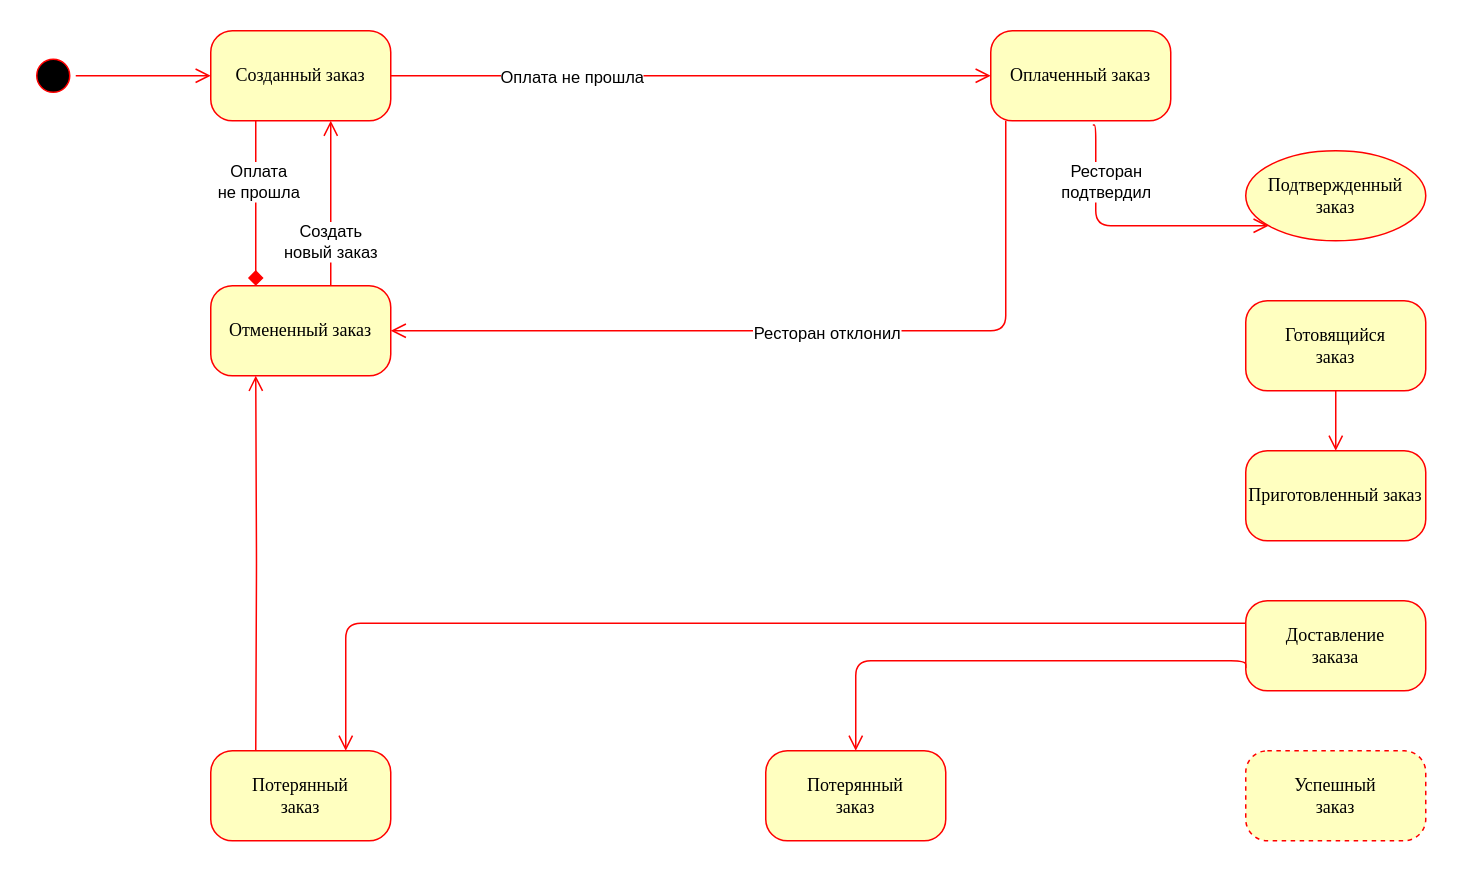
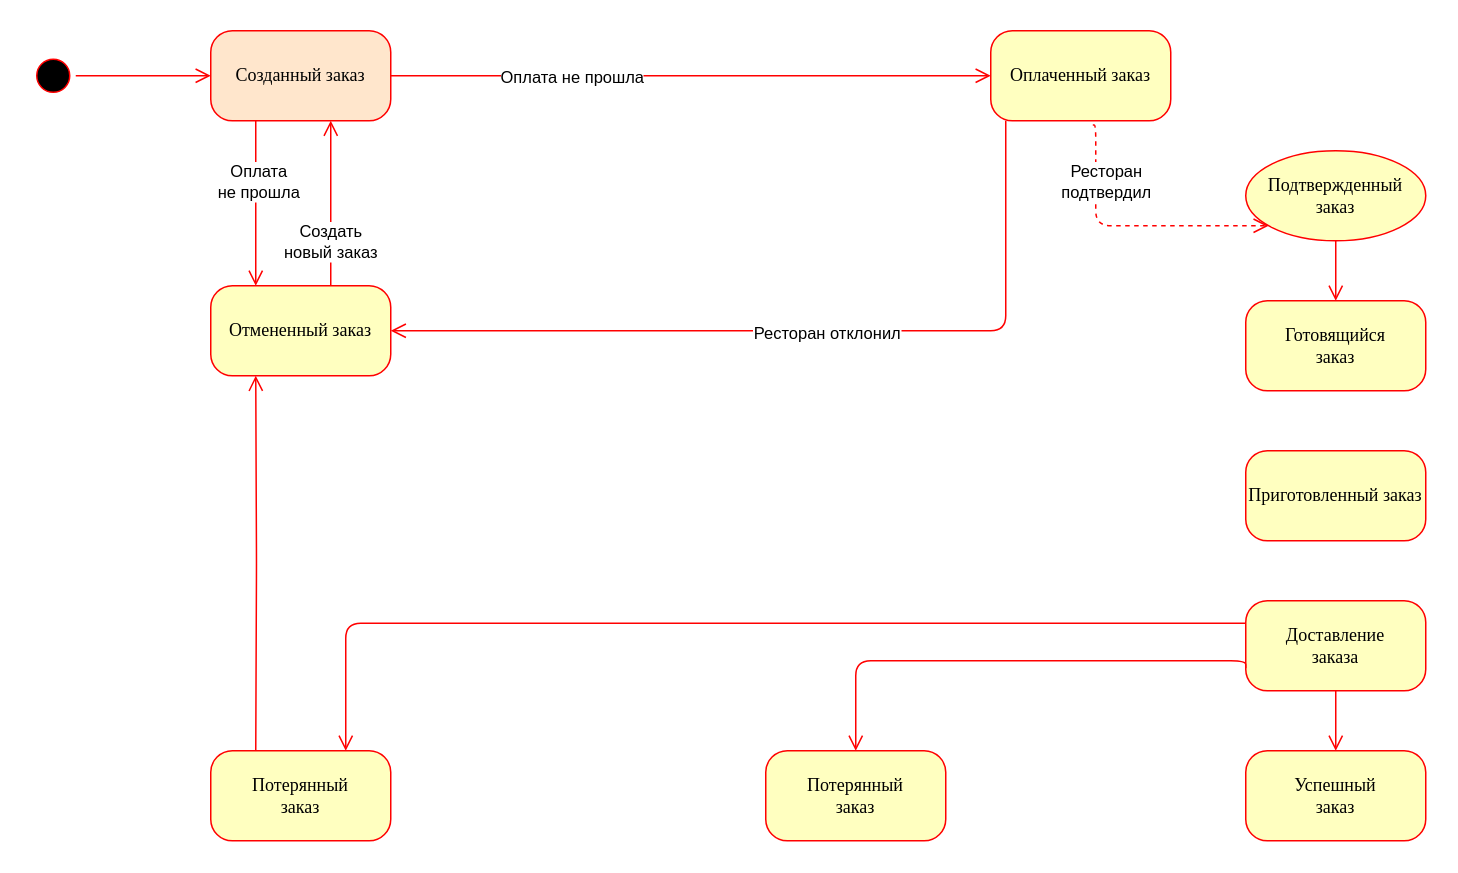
- <mxCell id="4" value="Созданный заказ" style="rounded=1;whiteSpace=wrap;html=1;arcSize=24;fillColor=#ffffc0;strokeColor=#ff0000;shadow=0;comic=0;labelBackgroundColor=none;fontFamily=Verdana;fontSize=12;fontColor=#000000;align=center;" parent="1" vertex="1"><mxGeometry x="140" y="20" width="120" height="60" as="geometry" /></mxCell>
+ <mxCell id="4" value="Созданный заказ" style="rounded=1;whiteSpace=wrap;html=1;arcSize=24;fillColor=#ffe6cc;strokeColor=#ff0000;shadow=0;comic=0;labelBackgroundColor=none;fontFamily=Verdana;fontSize=12;fontColor=#000000;align=center;" parent="1" vertex="1"><mxGeometry x="140" y="20" width="120" height="60" as="geometry" /></mxCell>
- <mxCell id="16" style="edgeStyle=orthogonalEdgeStyle;html=1;labelBackgroundColor=none;endArrow=open;endSize=8;strokeColor=#ff0000;fontFamily=Verdana;fontSize=12;align=left;exitX=0.567;exitY=1.048;exitDx=0;exitDy=0;exitPerimeter=0;" edge="1" parent="1" source="5" target="15"><mxGeometry relative="1" as="geometry"><mxPoint x="680" y="90" as="sourcePoint" /><mxPoint x="270" y="230" as="targetPoint" /><Array as="points"><mxPoint x="730" y="83" /><mxPoint x="730" y="150" /></Array></mxGeometry></mxCell>
+ <mxCell id="16" style="edgeStyle=orthogonalEdgeStyle;html=1;labelBackgroundColor=none;endArrow=open;endSize=8;strokeColor=#ff0000;fontFamily=Verdana;fontSize=12;align=left;exitX=0.567;exitY=1.048;exitDx=0;exitDy=0;exitPerimeter=0;dashed=1;" edge="1" parent="1" source="5" target="15"><mxGeometry relative="1" as="geometry"><mxPoint x="680" y="90" as="sourcePoint" /><mxPoint x="270" y="230" as="targetPoint" /><Array as="points"><mxPoint x="730" y="83" /><mxPoint x="730" y="150" /></Array></mxGeometry></mxCell>
+ <mxCell id="20" style="edgeStyle=orthogonalEdgeStyle;html=1;exitX=0.5;exitY=1;labelBackgroundColor=none;endArrow=open;endSize=8;strokeColor=#ff0000;fontFamily=Verdana;fontSize=12;align=left;exitDx=0;exitDy=0;entryX=0.5;entryY=0;entryDx=0;entryDy=0;" edge="1" parent="1" source="15" target="18"><mxGeometry relative="1" as="geometry"><mxPoint x="780" y="200" as="sourcePoint" /><mxPoint x="780" y="280" as="targetPoint" /><Array as="points"><mxPoint x="890" y="180" /><mxPoint x="890" y="180" /></Array></mxGeometry></mxCell>
- <mxCell id="7" style="edgeStyle=orthogonalEdgeStyle;html=1;exitX=0.25;exitY=1;entryX=0.25;entryY=0;labelBackgroundColor=none;endArrow=diamond;endSize=8;strokeColor=#ff0000;fontFamily=Verdana;fontSize=12;align=left;exitDx=0;exitDy=0;entryDx=0;entryDy=0;" parent="1" source="4" target="3" edge="1"><mxGeometry relative="1" as="geometry" /></mxCell>
+ <mxCell id="7" style="edgeStyle=orthogonalEdgeStyle;html=1;exitX=0.25;exitY=1;entryX=0.25;entryY=0;labelBackgroundColor=none;endArrow=open;endSize=8;strokeColor=#ff0000;fontFamily=Verdana;fontSize=12;align=left;exitDx=0;exitDy=0;entryDx=0;entryDy=0;" parent="1" source="4" target="3" edge="1"><mxGeometry relative="1" as="geometry" /></mxCell>
- <mxCell id="21" style="edgeStyle=orthogonalEdgeStyle;html=1;exitX=0.5;exitY=1;labelBackgroundColor=none;endArrow=open;endSize=8;strokeColor=#ff0000;fontFamily=Verdana;fontSize=12;align=left;exitDx=0;exitDy=0;entryX=0.5;entryY=0;entryDx=0;entryDy=0;" edge="1" parent="1" source="18" target="19"><mxGeometry relative="1" as="geometry"><mxPoint x="900" y="170" as="sourcePoint" /><mxPoint x="900" y="210" as="targetPoint" /><Array as="points"><mxPoint x="890" y="280" /><mxPoint x="890" y="280" /></Array></mxGeometry></mxCell>
+ <mxCell id="24" style="edgeStyle=orthogonalEdgeStyle;html=1;exitX=0.5;exitY=1;labelBackgroundColor=none;endArrow=open;endSize=8;strokeColor=#ff0000;fontFamily=Verdana;fontSize=12;align=left;exitDx=0;exitDy=0;entryX=0.5;entryY=0;entryDx=0;entryDy=0;" edge="1" parent="1" source="22" target="23"><mxGeometry relative="1" as="geometry"><mxPoint x="900" y="370" as="sourcePoint" /><mxPoint x="900" y="410" as="targetPoint" /><Array as="points"><mxPoint x="890" y="480" /><mxPoint x="890" y="480" /></Array></mxGeometry></mxCell>
- <mxCell id="23" value="Успешный&lt;div&gt;заказ&lt;/div&gt;" style="rounded=1;whiteSpace=wrap;html=1;arcSize=24;fillColor=#ffffc0;strokeColor=#ff0000;shadow=0;comic=0;labelBackgroundColor=none;fontFamily=Verdana;fontSize=12;fontColor=#000000;align=center;dashed=1;" vertex="1" parent="1"><mxGeometry x="830" y="500" width="120" height="60" as="geometry" /></mxCell>
+ <mxCell id="23" value="Успешный&lt;div&gt;заказ&lt;/div&gt;" style="rounded=1;whiteSpace=wrap;html=1;arcSize=24;fillColor=#ffffc0;strokeColor=#ff0000;shadow=0;comic=0;labelBackgroundColor=none;fontFamily=Verdana;fontSize=12;fontColor=#000000;align=center;" vertex="1" parent="1"><mxGeometry x="830" y="500" width="120" height="60" as="geometry" /></mxCell>
